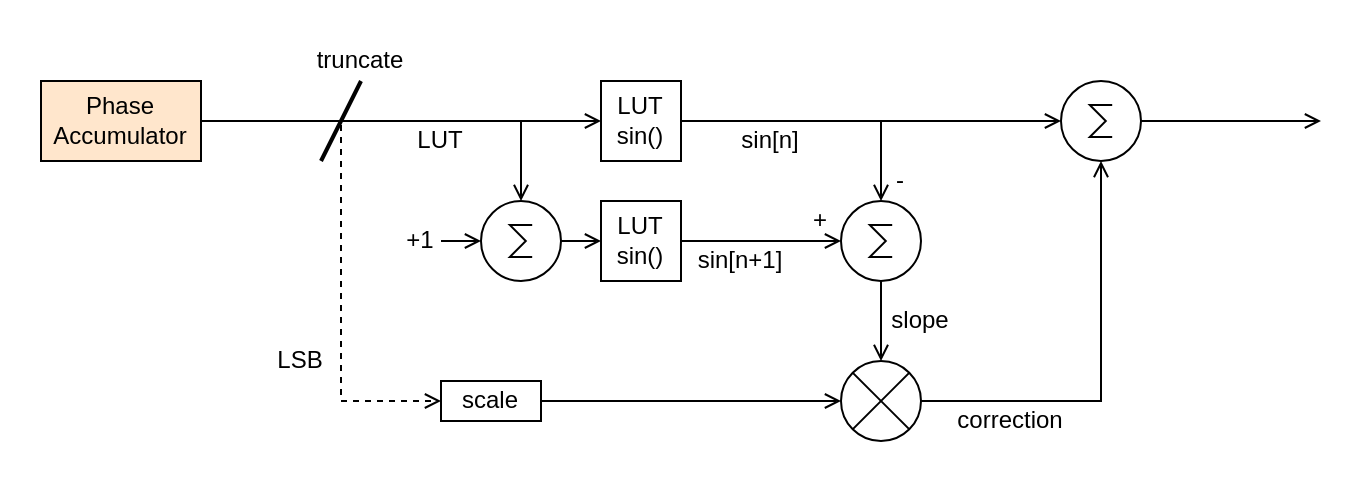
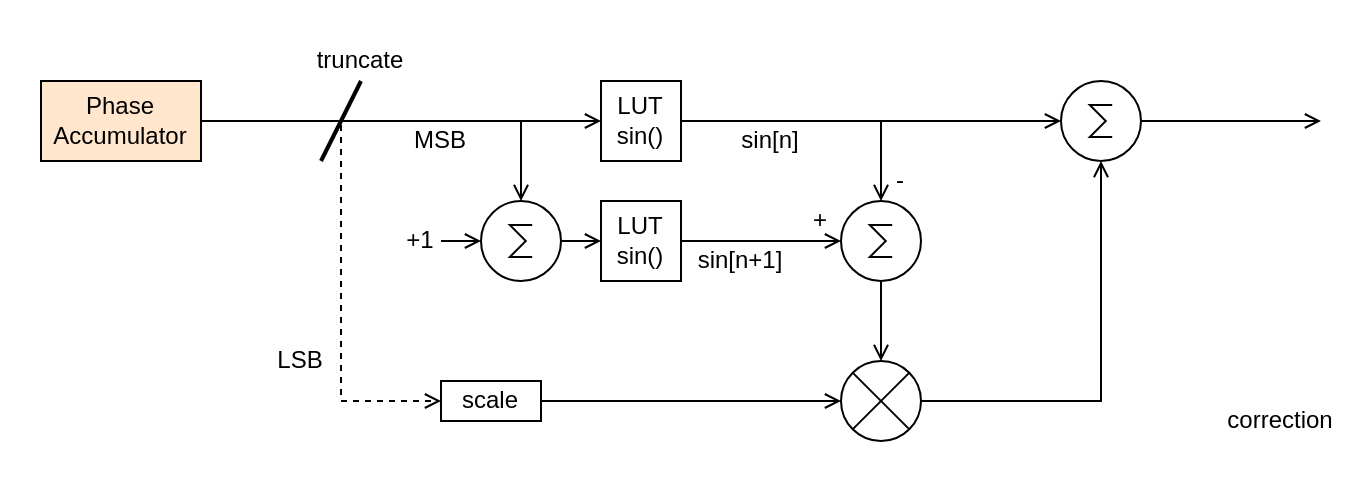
- <mxCell id="29" value="LUT" style="text;html=1;strokeColor=none;fillColor=none;align=center;verticalAlign=middle;whiteSpace=wrap;rounded=0;" vertex="1" parent="1"><mxGeometry x="200" y="60" width="40" height="20" as="geometry" /></mxCell>
+ <mxCell id="29" value="MSB" style="text;html=1;strokeColor=none;fillColor=none;align=center;verticalAlign=middle;whiteSpace=wrap;rounded=0;" vertex="1" parent="1"><mxGeometry x="200" y="60" width="40" height="20" as="geometry" /></mxCell>
- <mxCell id="32" value="slope" style="text;html=1;strokeColor=none;fillColor=none;align=center;verticalAlign=middle;whiteSpace=wrap;rounded=0;" vertex="1" parent="1"><mxGeometry x="440" y="150" width="40" height="20" as="geometry" /></mxCell>
- <mxCell id="31" value="correction" style="text;html=1;strokeColor=none;fillColor=none;align=center;verticalAlign=middle;whiteSpace=wrap;rounded=0;" vertex="1" parent="1"><mxGeometry x="470" y="200" width="70" height="20" as="geometry" /></mxCell>
+ <mxCell id="31" value="correction" style="text;html=1;strokeColor=none;fillColor=none;align=center;verticalAlign=middle;whiteSpace=wrap;rounded=0;" vertex="1" parent="1"><mxGeometry x="605" y="200" width="70" height="20" as="geometry" /></mxCell>
